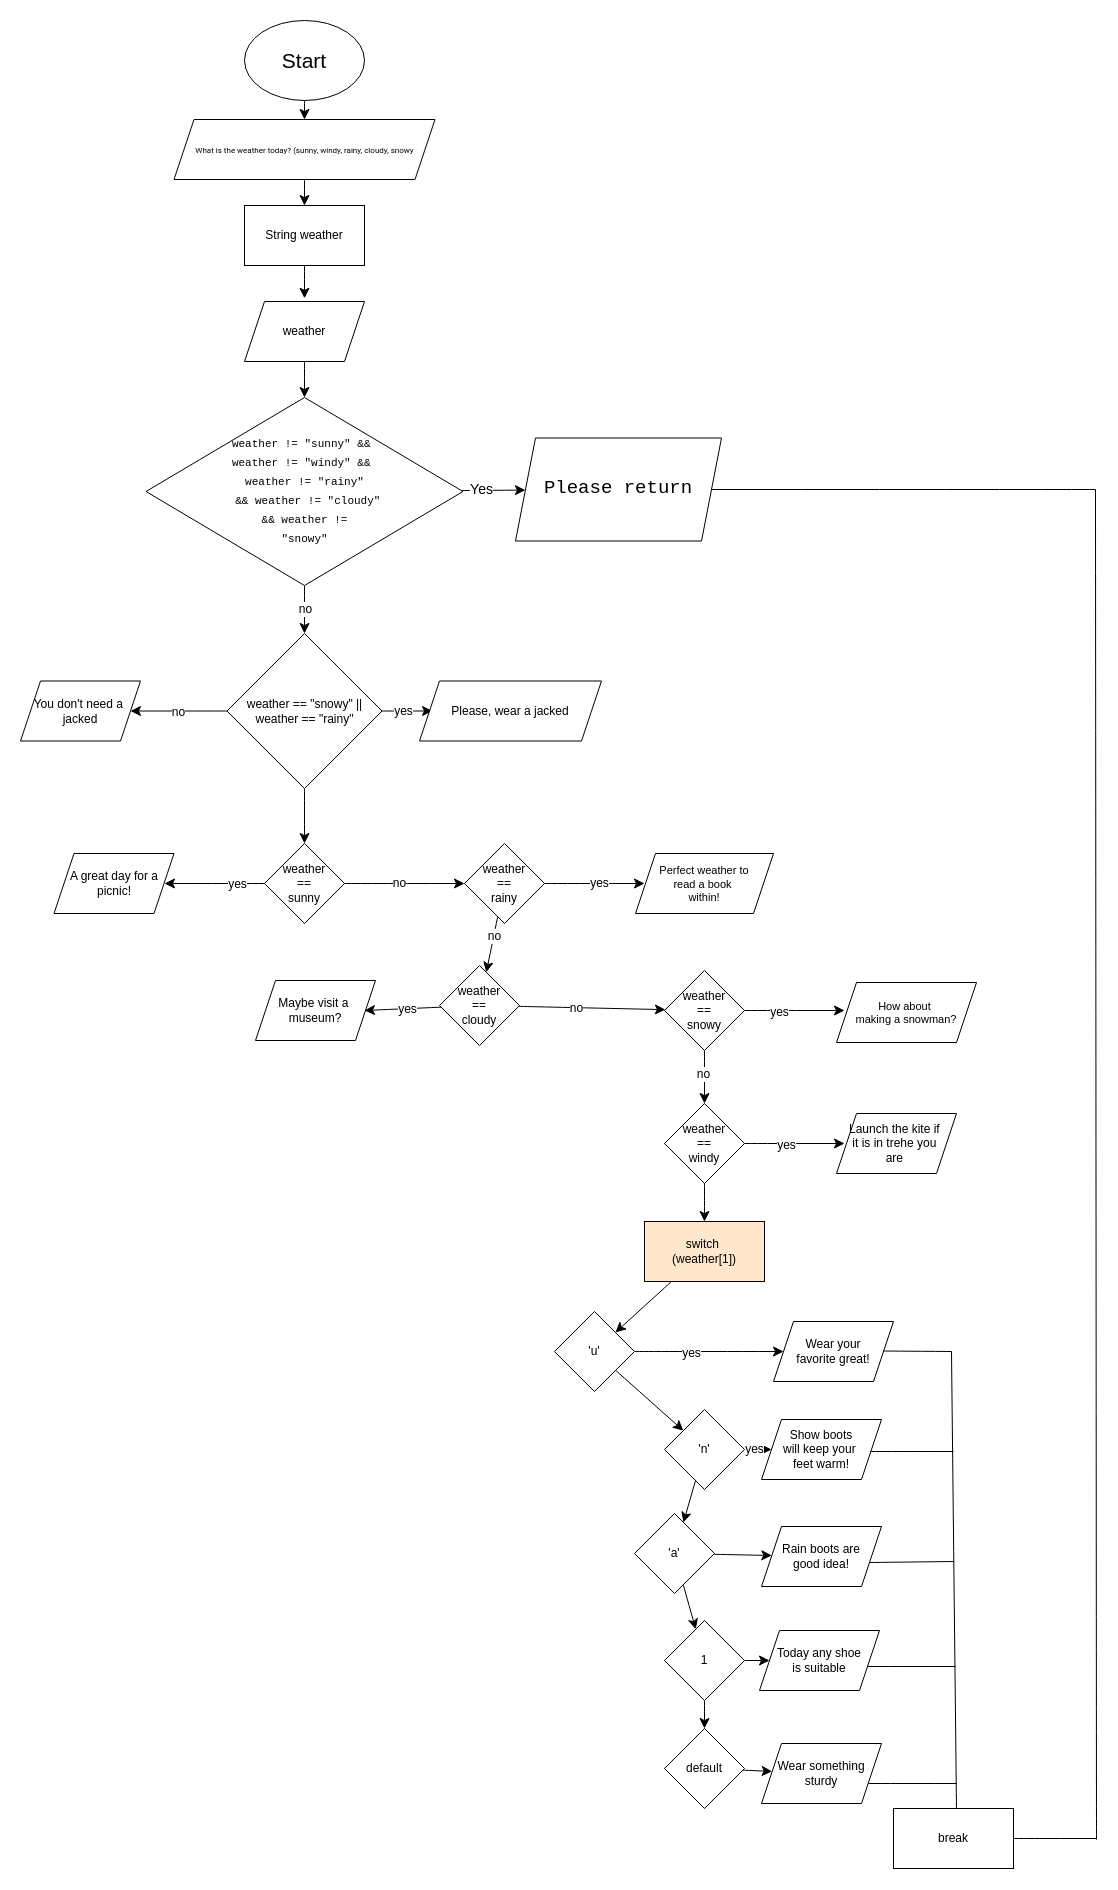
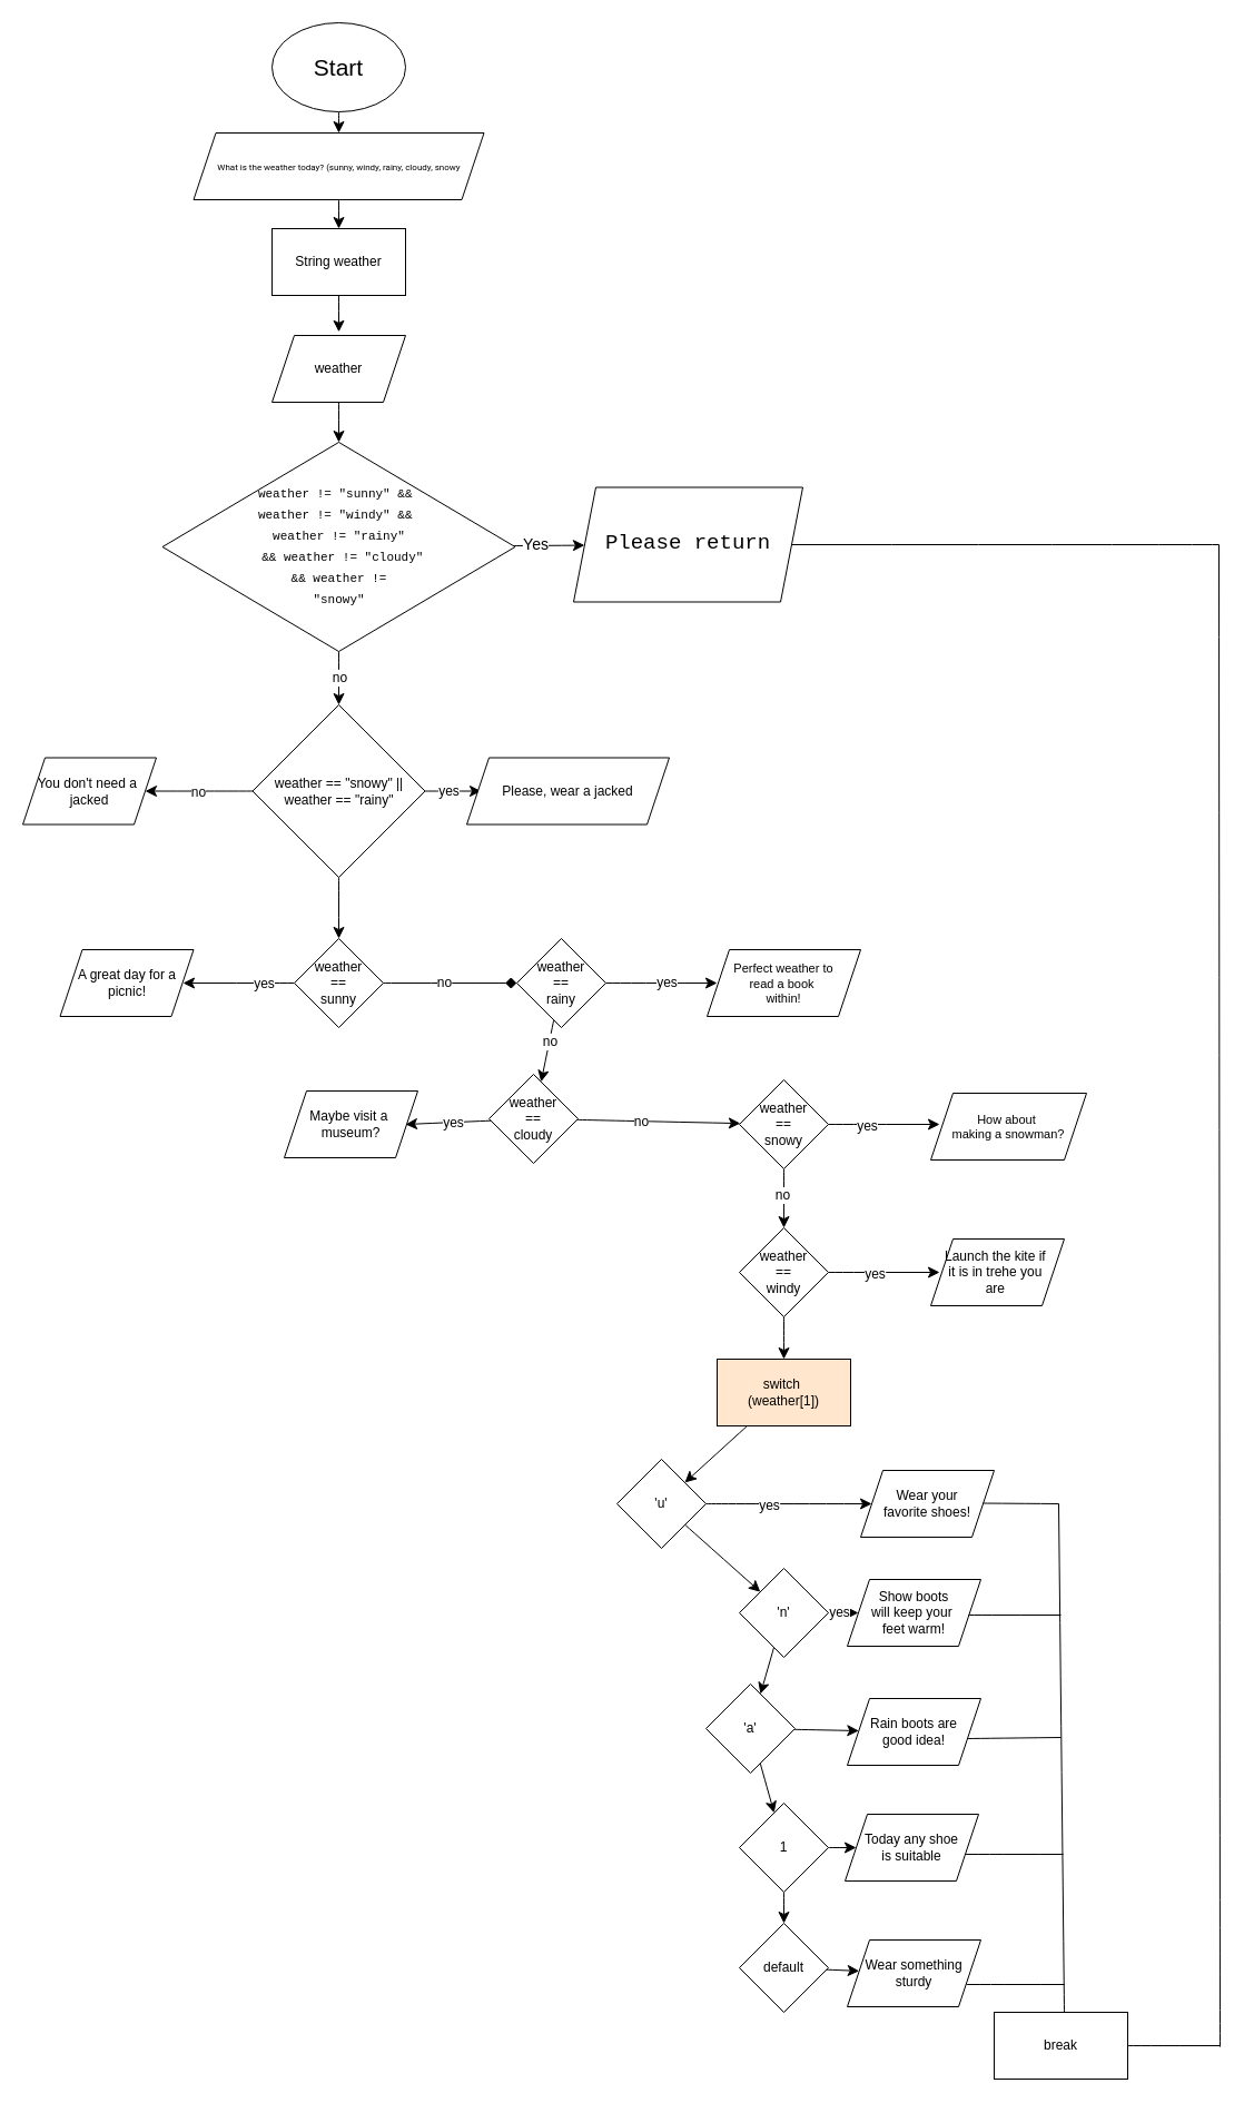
- <mxCell id="24" value="" style="edgeStyle=none;curved=1;rounded=0;orthogonalLoop=1;jettySize=auto;html=1;fontSize=12;startSize=8;endSize=8;" edge="1" parent="1" source="26" target="31"><mxGeometry relative="1" as="geometry" /></mxCell>
+ <mxCell id="24" value="" style="edgeStyle=none;curved=1;rounded=0;orthogonalLoop=1;jettySize=auto;html=1;fontSize=12;startSize=8;endSize=8;endArrow=diamond;" edge="1" parent="1" source="26" target="31"><mxGeometry relative="1" as="geometry" /></mxCell>
- <mxCell id="59" value="Wear your&lt;div&gt;favorite great!&lt;/div&gt;" style="shape=parallelogram;perimeter=parallelogramPerimeter;whiteSpace=wrap;html=1;fixedSize=1;" vertex="1" parent="1"><mxGeometry x="773" y="1321" width="120" height="60" as="geometry" /></mxCell>
+ <mxCell id="59" value="Wear your&lt;div&gt;favorite shoes!&lt;/div&gt;" style="shape=parallelogram;perimeter=parallelogramPerimeter;whiteSpace=wrap;html=1;fixedSize=1;" vertex="1" parent="1"><mxGeometry x="773" y="1321" width="120" height="60" as="geometry" /></mxCell>
